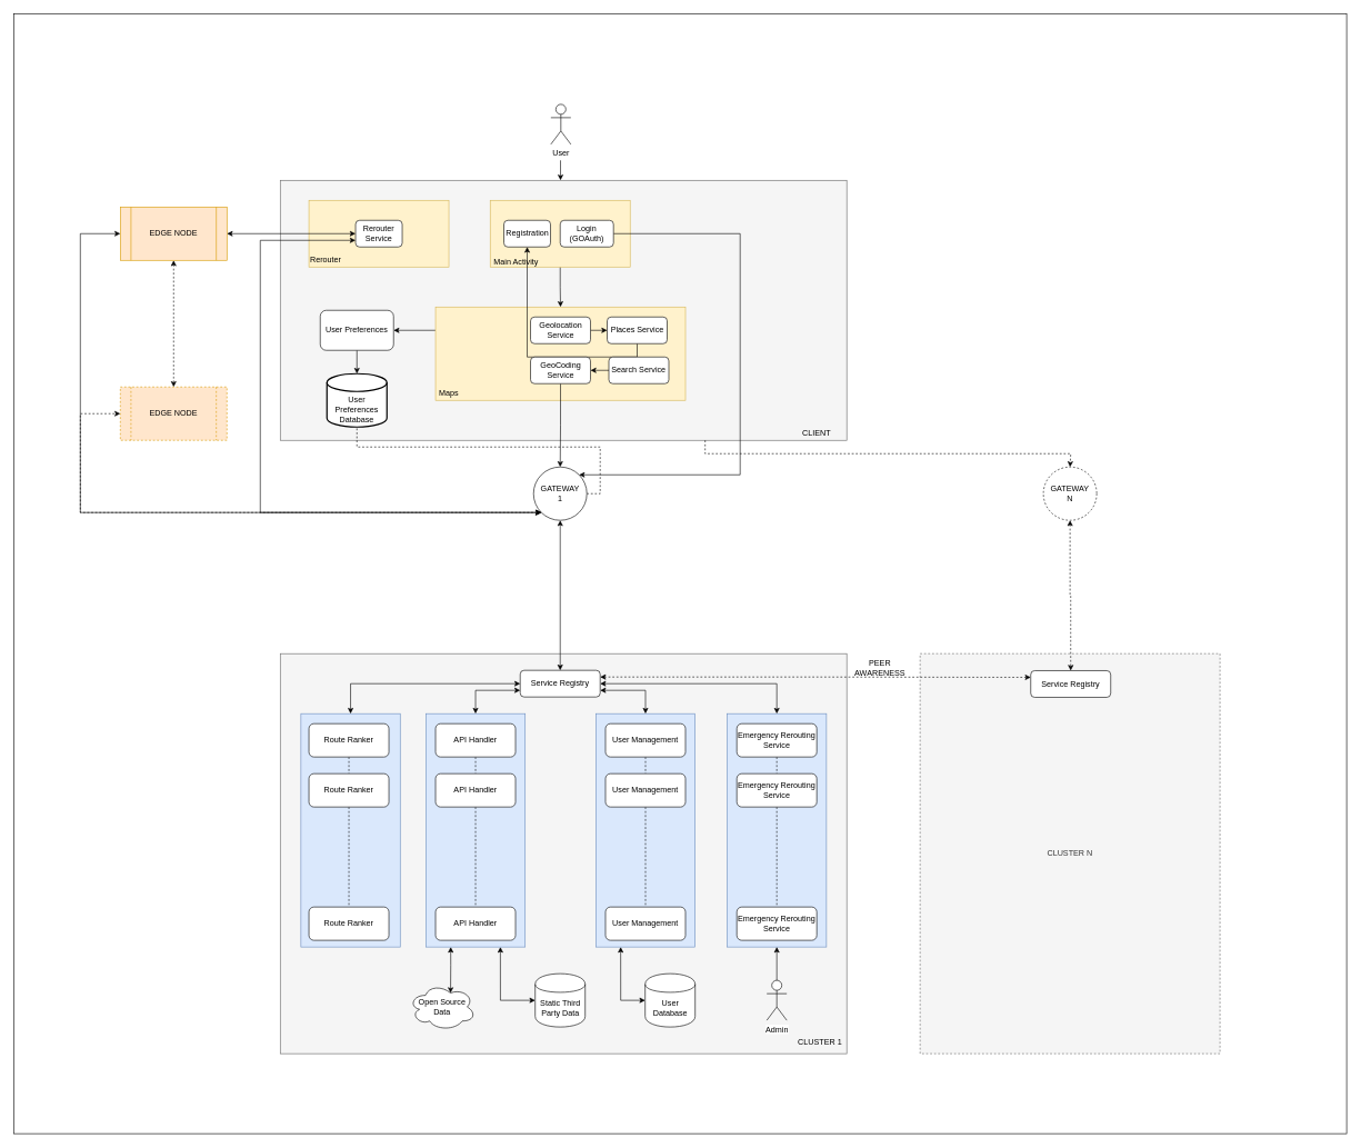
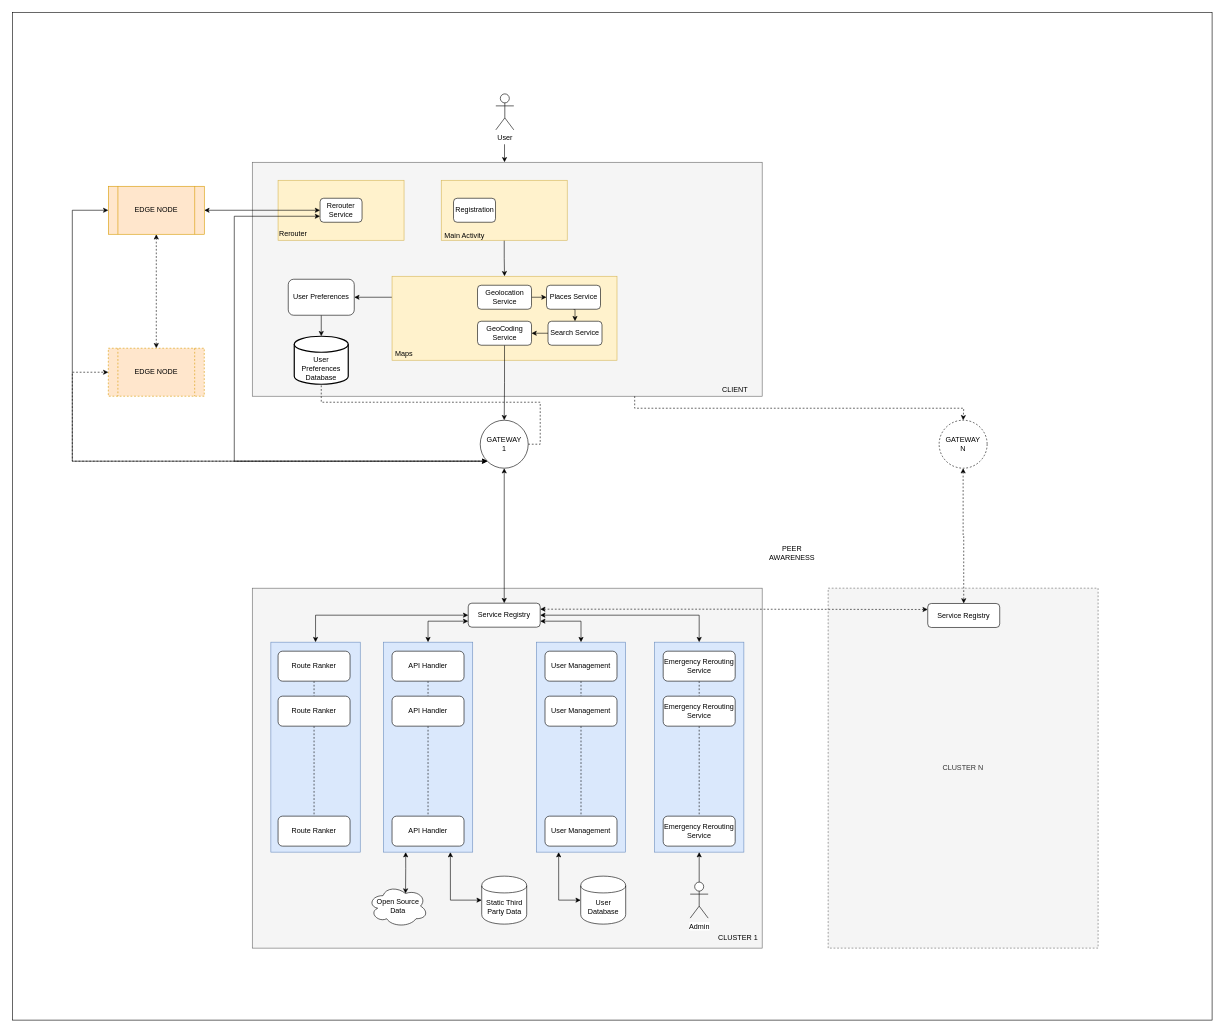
- <mxCell id="20" value="Login (GOAuth)" style="rounded=1;whiteSpace=wrap;html=1;" parent="1" vertex="1"><mxGeometry x="840" y="330" width="80" height="40" as="geometry" /></mxCell>
- <mxCell id="19" style="edgeStyle=orthogonalEdgeStyle;rounded=0;orthogonalLoop=1;jettySize=auto;html=1;exitX=1;exitY=0.5;exitDx=0;exitDy=0;entryX=1;entryY=0;entryDx=0;entryDy=0;" edge="1" parent="1" source="20" target="38"><mxGeometry relative="1" as="geometry"><Array as="points"><mxPoint x="1110" y="350" /><mxPoint x="1110" y="711" /></Array></mxGeometry></mxCell>
- <mxCell id="24" style="edgeStyle=orthogonalEdgeStyle;rounded=0;orthogonalLoop=1;jettySize=auto;html=1;exitX=0.5;exitY=1;exitDx=0;exitDy=0;" edge="1" parent="1" source="25" target="18"><mxGeometry relative="1" as="geometry" /></mxCell>
+ <mxCell id="24" style="edgeStyle=orthogonalEdgeStyle;rounded=0;orthogonalLoop=1;jettySize=auto;html=1;exitX=0.5;exitY=1;exitDx=0;exitDy=0;entryX=0.5;entryY=0;entryDx=0;entryDy=0;" edge="1" parent="1" source="25" target="27"><mxGeometry relative="1" as="geometry" /></mxCell>
- <mxCell id="73" value="&lt;div style=&quot;text-align: center&quot;&gt;&lt;span&gt;PEER&lt;/span&gt;&lt;/div&gt;&lt;div style=&quot;text-align: center&quot;&gt;&lt;span&gt;AWARENESS&lt;/span&gt;&lt;/div&gt;" style="text;html=1;resizable=0;points=[];autosize=1;align=left;verticalAlign=top;spacingTop=-4;" vertex="1" parent="1"><mxGeometry x="1280" y="985" width="90" height="30" as="geometry" /></mxCell>
+ <mxCell id="73" value="&lt;div style=&quot;text-align: center&quot;&gt;&lt;span&gt;PEER&lt;/span&gt;&lt;/div&gt;&lt;div style=&quot;text-align: center&quot;&gt;&lt;span&gt;AWARENESS&lt;/span&gt;&lt;/div&gt;" style="text;html=1;resizable=0;points=[];autosize=1;align=left;verticalAlign=top;spacingTop=-4;" vertex="1" parent="1"><mxGeometry x="1280" y="905" width="90" height="30" as="geometry" /></mxCell>
